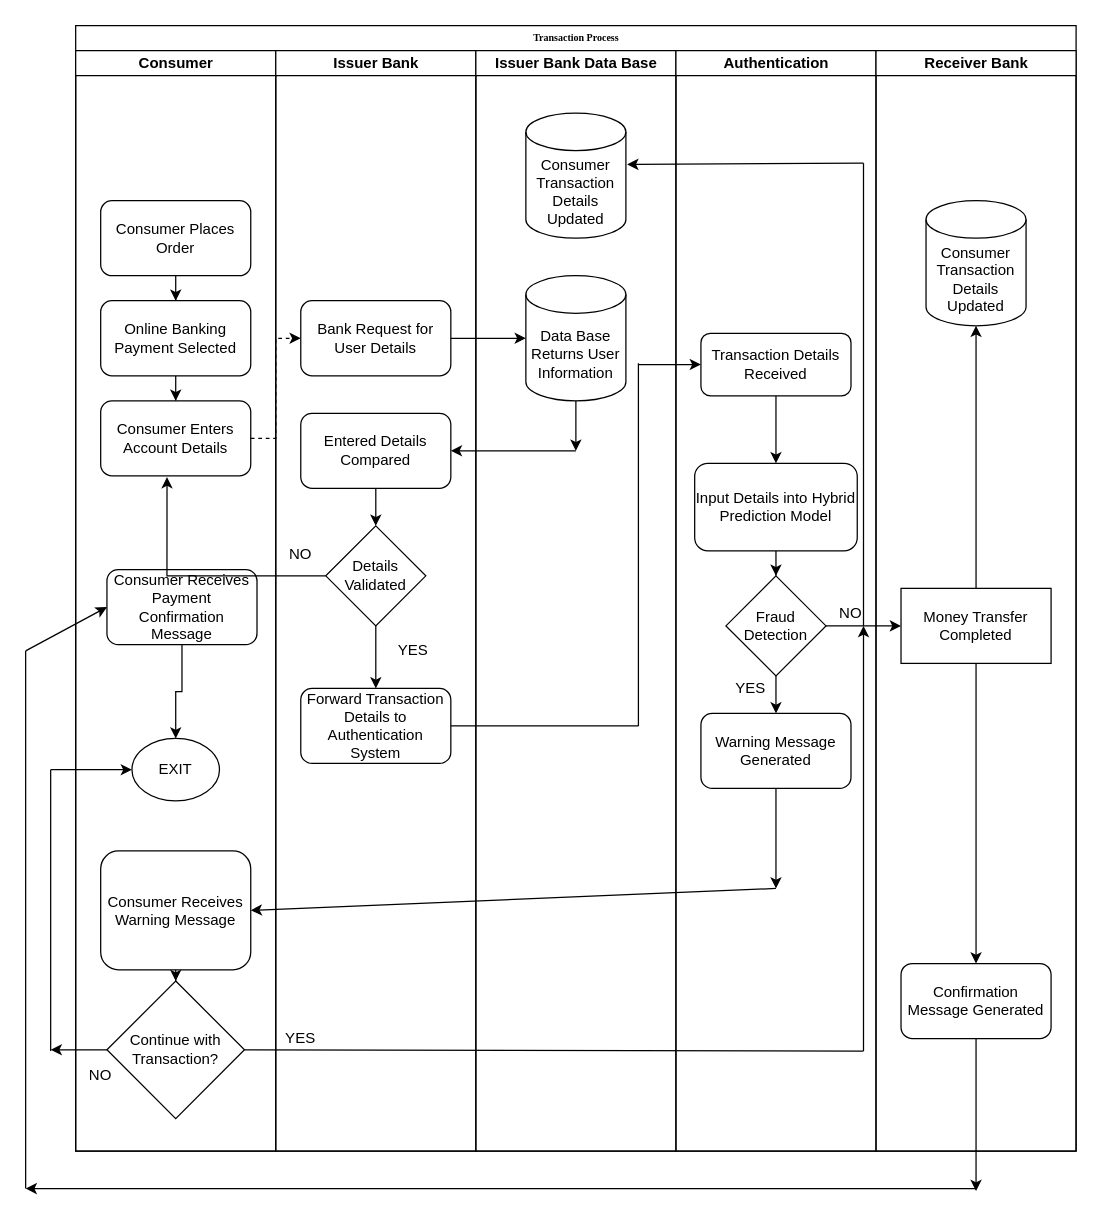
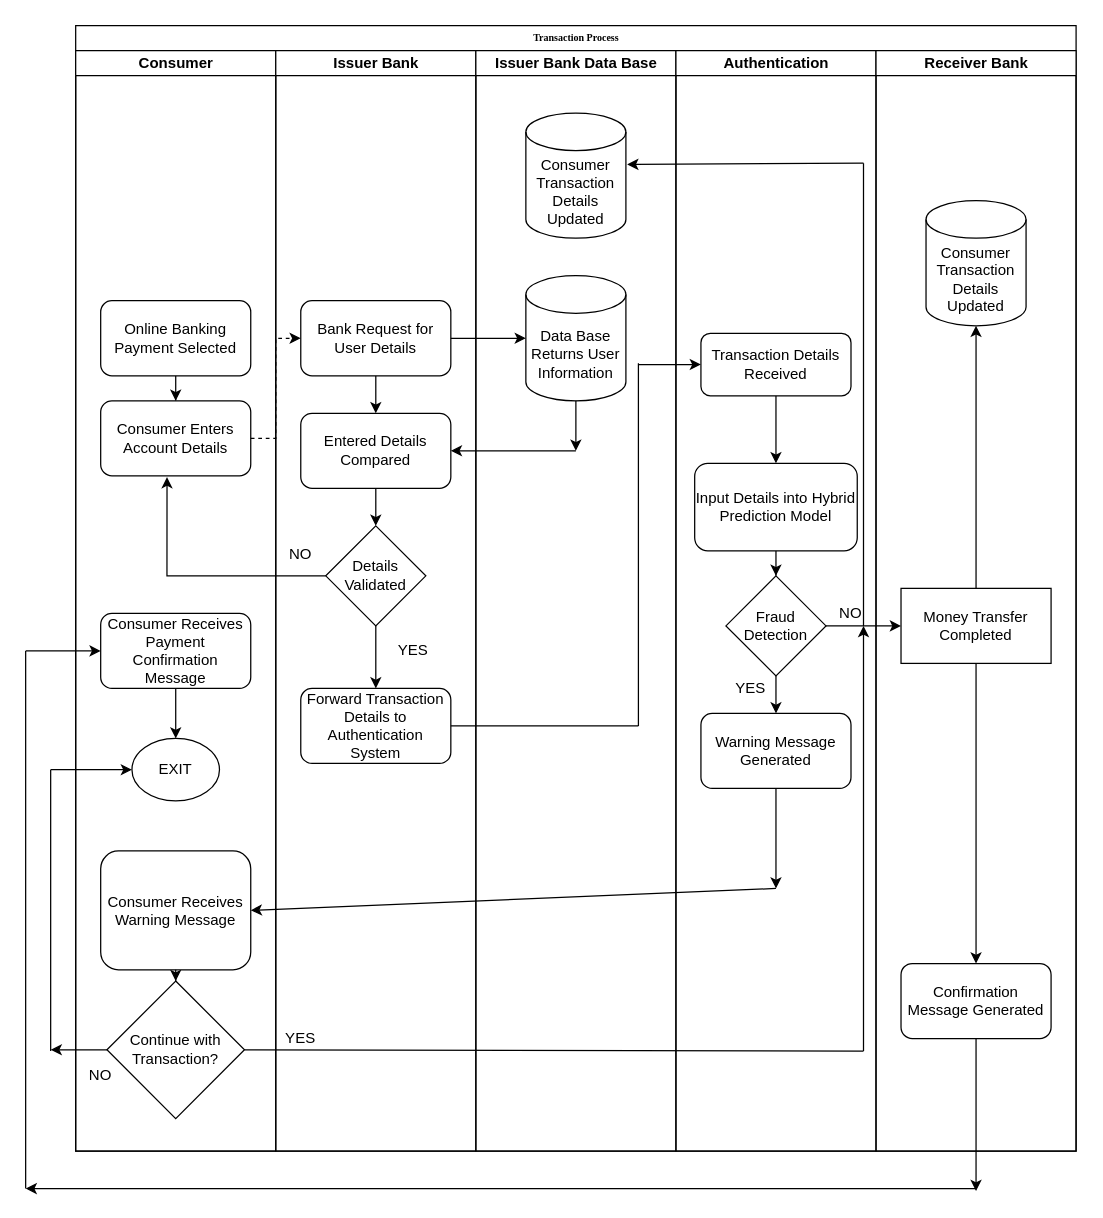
- <mxCell id="5" value="Consumer Places Order" style="rounded=1;whiteSpace=wrap;html=1;" parent="3" vertex="1"><mxGeometry x="20" y="120" width="120" height="60" as="geometry" /></mxCell>
- <mxCell id="4" style="edgeStyle=orthogonalEdgeStyle;rounded=0;orthogonalLoop=1;jettySize=auto;html=1;entryX=0.5;entryY=0;entryDx=0;entryDy=0;" parent="3" source="5" target="7" edge="1"><mxGeometry relative="1" as="geometry" /></mxCell>
+ <mxCell id="17" style="edgeStyle=orthogonalEdgeStyle;rounded=0;orthogonalLoop=1;jettySize=auto;html=1;entryX=0.5;entryY=0;entryDx=0;entryDy=0;" parent="16" source="18" target="25" edge="1"><mxGeometry relative="1" as="geometry" /></mxCell>
- <mxCell id="9" value="Consumer Receives Payment Confirmation Message" style="rounded=1;whiteSpace=wrap;html=1;" parent="3" vertex="1"><mxGeometry x="25" y="415" width="120" height="60" as="geometry" /></mxCell>
+ <mxCell id="9" value="Consumer Receives Payment Confirmation Message" style="rounded=1;whiteSpace=wrap;html=1;" parent="3" vertex="1"><mxGeometry x="20" y="450" width="120" height="60" as="geometry" /></mxCell>
